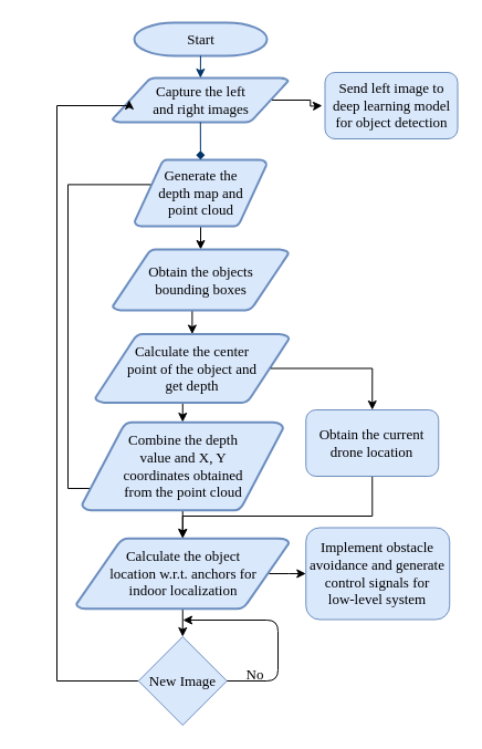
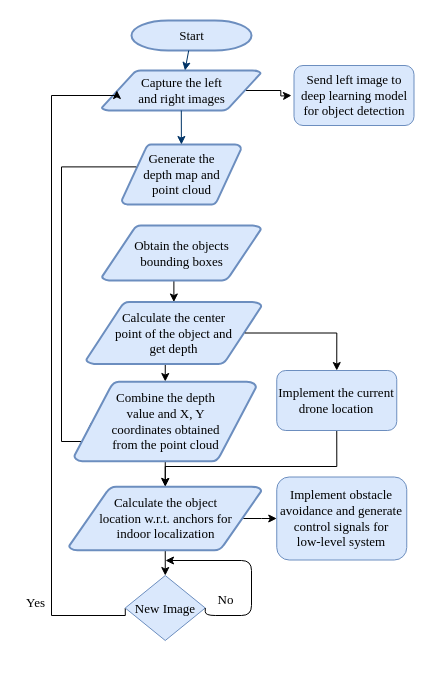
- <mxCell id="2" value="Start" style="shape=mxgraph.flowchart.terminator;strokeWidth=2;gradientDirection=north;fontStyle=0;html=1;fillColor=#dae8fc;strokeColor=#6c8ebf;fontFamily=Times New Roman;fontSize=13;" parent="1" vertex="1"><mxGeometry x="121" y="20" width="120" height="30" as="geometry" /></mxCell>
+ <mxCell id="2" value="Start" style="shape=mxgraph.flowchart.terminator;strokeWidth=2;gradientDirection=north;fontStyle=0;html=1;fillColor=#dae8fc;strokeColor=#6c8ebf;fontFamily=Times New Roman;fontSize=13;" parent="1" vertex="1"><mxGeometry x="131" y="20" width="120" height="30" as="geometry" /></mxCell>
- <mxCell id="8" style="fontStyle=1;strokeColor=#003366;strokeWidth=1;html=1;fontFamily=Times New Roman;fontSize=13;endArrow=diamond;" parent="1" source="4" target="6" edge="1"><mxGeometry relative="1" as="geometry" /></mxCell>
+ <mxCell id="8" style="fontStyle=1;strokeColor=#003366;strokeWidth=1;html=1;fontFamily=Times New Roman;fontSize=13;" parent="1" source="4" target="6" edge="1"><mxGeometry relative="1" as="geometry" /></mxCell>
- <mxCell id="5" style="edgeStyle=orthogonalEdgeStyle;rounded=0;orthogonalLoop=1;jettySize=auto;html=1;exitX=0.5;exitY=1;exitDx=0;exitDy=0;exitPerimeter=0;entryX=0.5;entryY=0;entryDx=0;entryDy=0;entryPerimeter=0;fontFamily=Times New Roman;fontSize=13;" parent="1" source="6" target="13" edge="1"><mxGeometry relative="1" as="geometry"><mxPoint x="181.25" y="224" as="targetPoint" /></mxGeometry></mxCell>
- <mxCell id="23" value="Obtain the current&lt;br style=&quot;font-size: 13px;&quot;&gt;drone location" style="rounded=1;whiteSpace=wrap;html=1;fillColor=#dae8fc;strokeColor=#6c8ebf;fontFamily=Times New Roman;fontSize=13;" parent="1" vertex="1"><mxGeometry x="276.25" y="370" width="120" height="60" as="geometry" /></mxCell>
+ <mxCell id="23" value="Implement the current&lt;br style=&quot;font-size: 13px;&quot;&gt;drone location" style="rounded=1;whiteSpace=wrap;html=1;fillColor=#dae8fc;strokeColor=#6c8ebf;fontFamily=Times New Roman;fontSize=13;" parent="1" vertex="1"><mxGeometry x="276.25" y="370" width="120" height="60" as="geometry" /></mxCell>
+ <mxCell id="28" value="Yes" style="text;html=1;align=center;verticalAlign=middle;resizable=0;points=[];autosize=1;fontFamily=Times New Roman;fontSize=13;" parent="1" vertex="1"><mxGeometry x="20" y="592" width="29" height="20" as="geometry" /></mxCell>
- <mxCell id="27" value="No" style="text;html=1;align=center;verticalAlign=middle;resizable=0;points=[];autosize=1;fontFamily=Times New Roman;fontSize=13;" parent="1" vertex="1"><mxGeometry x="217" y="599" width="26" height="20" as="geometry" /></mxCell>
+ <mxCell id="27" value="No" style="text;html=1;align=center;verticalAlign=middle;resizable=0;points=[];autosize=1;fontFamily=Times New Roman;fontSize=13;" parent="1" vertex="1"><mxGeometry x="212" y="589" width="26" height="20" as="geometry" /></mxCell>
- <mxCell id="21" value="New Image" style="rhombus;whiteSpace=wrap;html=1;fillColor=#dae8fc;strokeColor=#6c8ebf;fontFamily=Times New Roman;fontSize=13;" parent="1" vertex="1"><mxGeometry x="124.75" y="575" width="80" height="80" as="geometry" /></mxCell>
+ <mxCell id="21" value="New Image" style="rhombus;whiteSpace=wrap;html=1;fillColor=#dae8fc;strokeColor=#6c8ebf;fontFamily=Times New Roman;fontSize=13;" parent="1" vertex="1"><mxGeometry x="124.75" y="575" width="80" height="65" as="geometry" /></mxCell>
